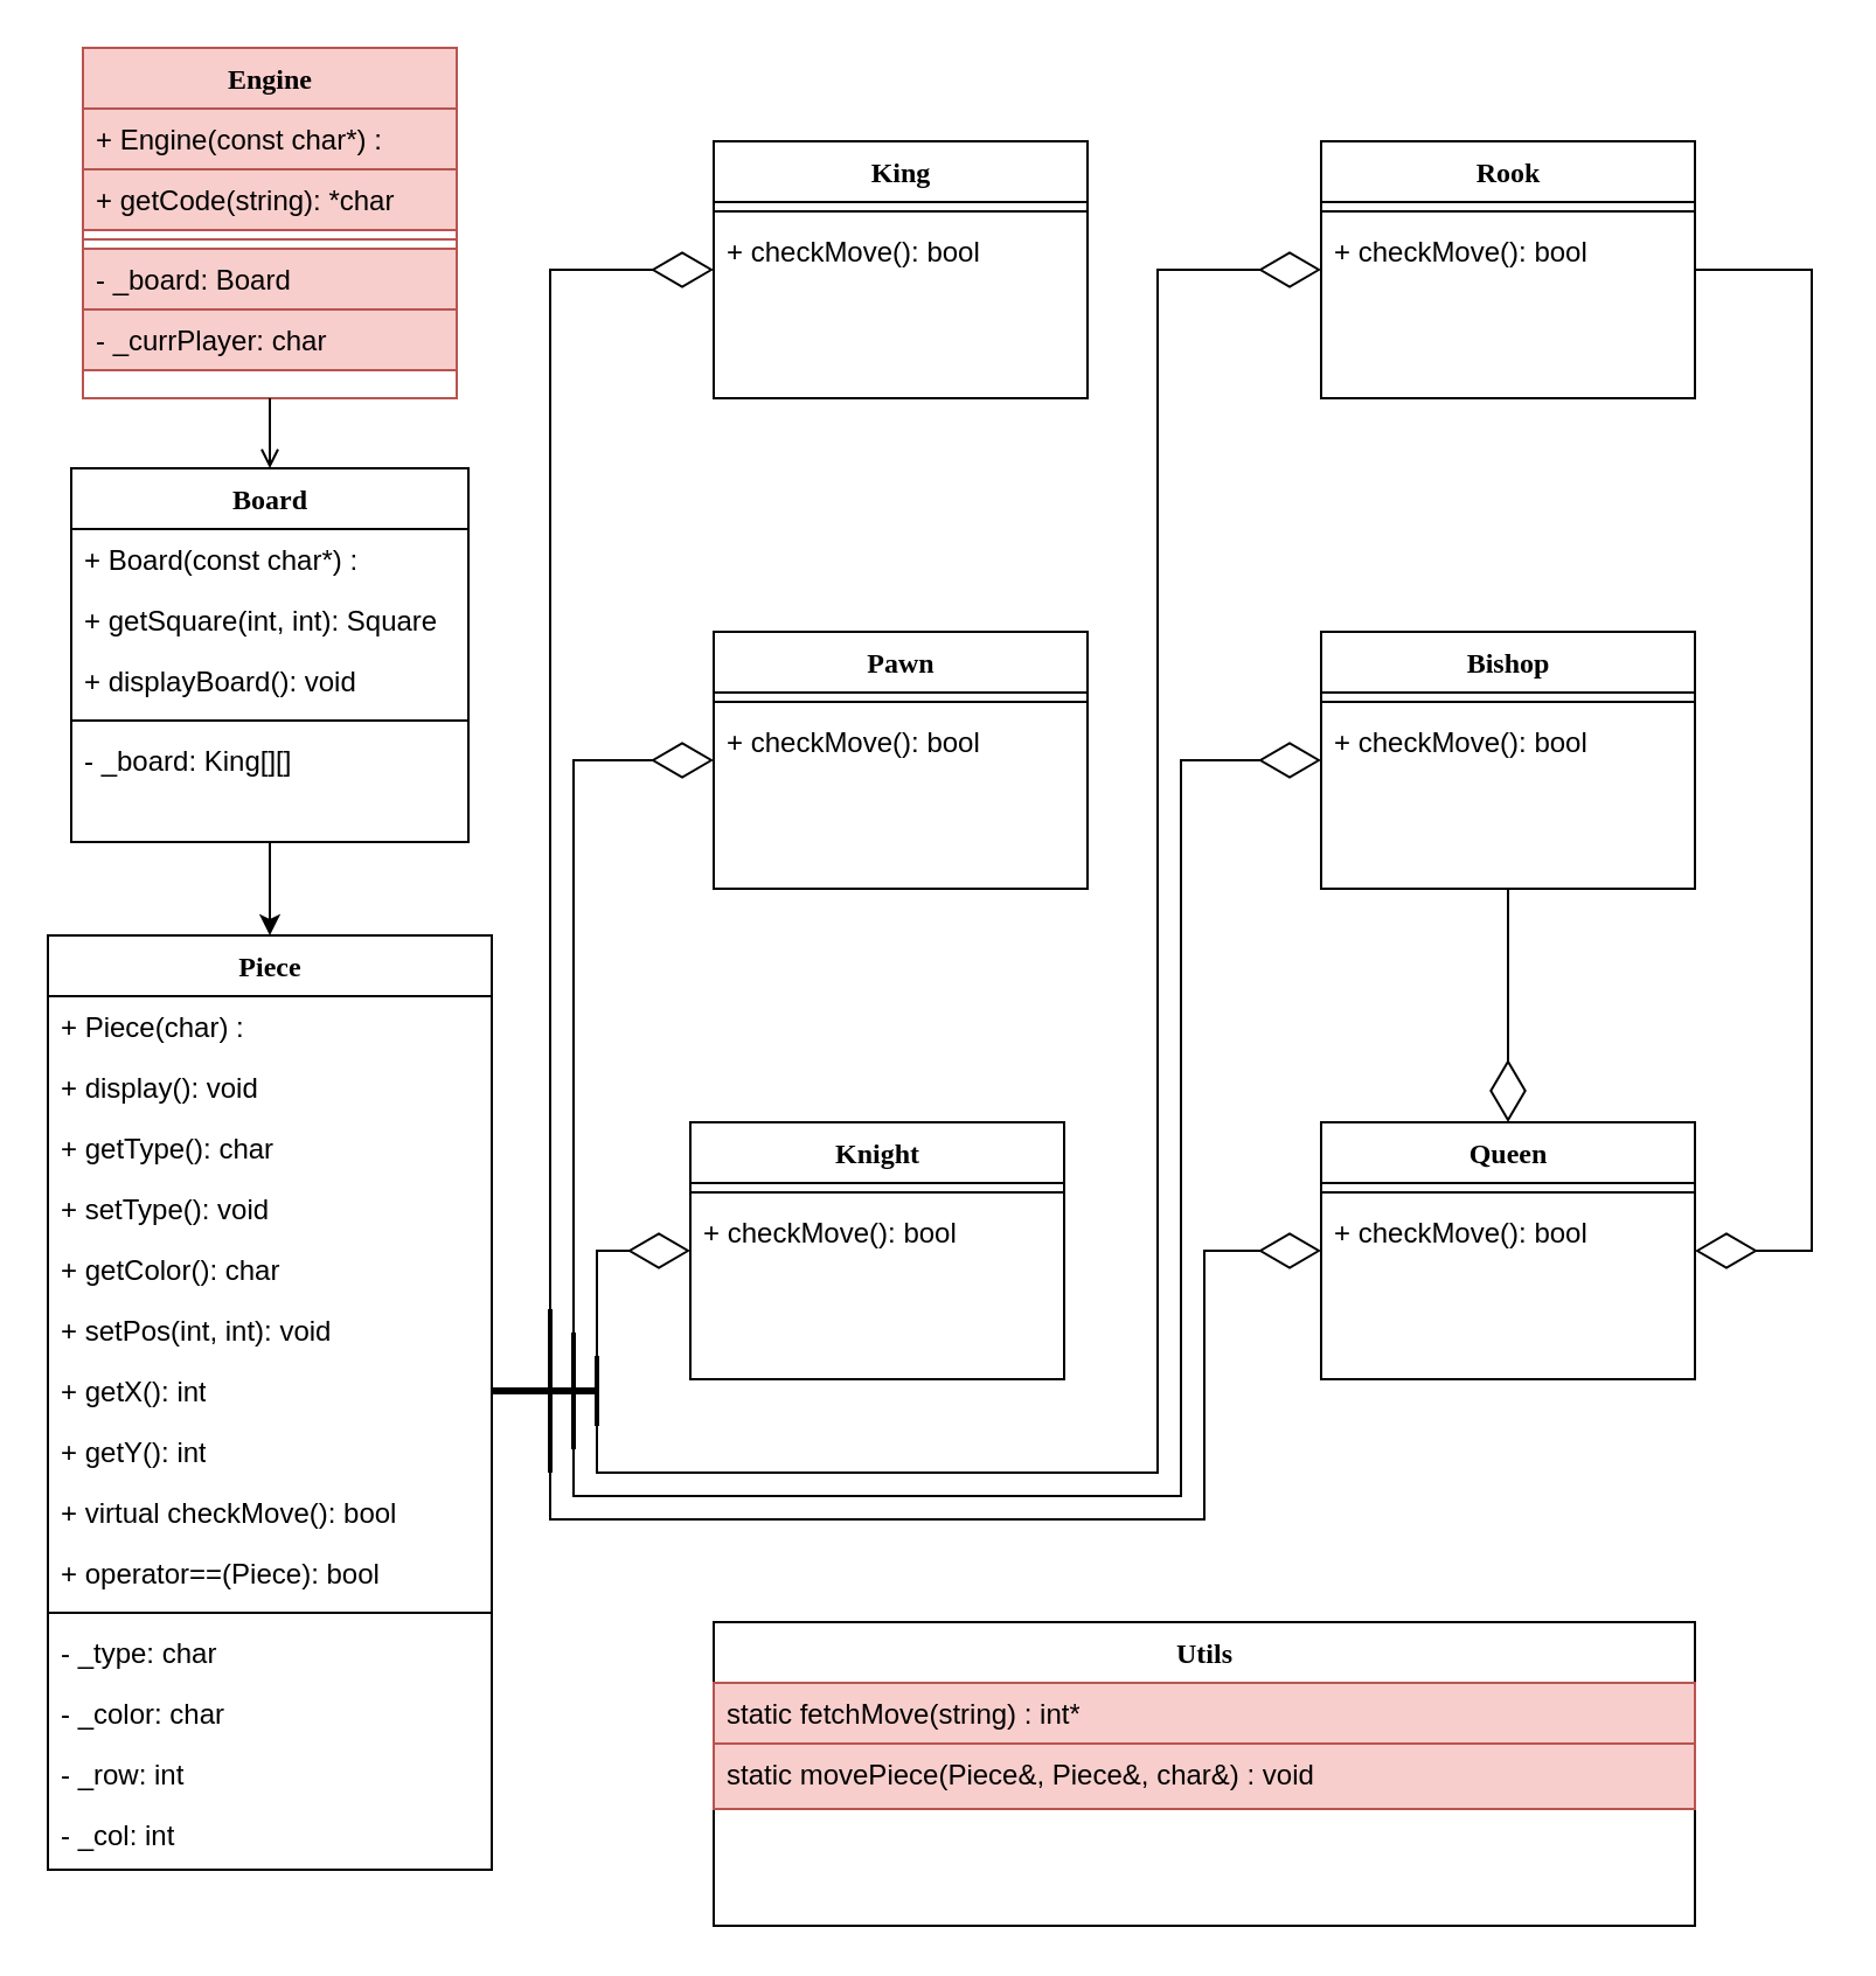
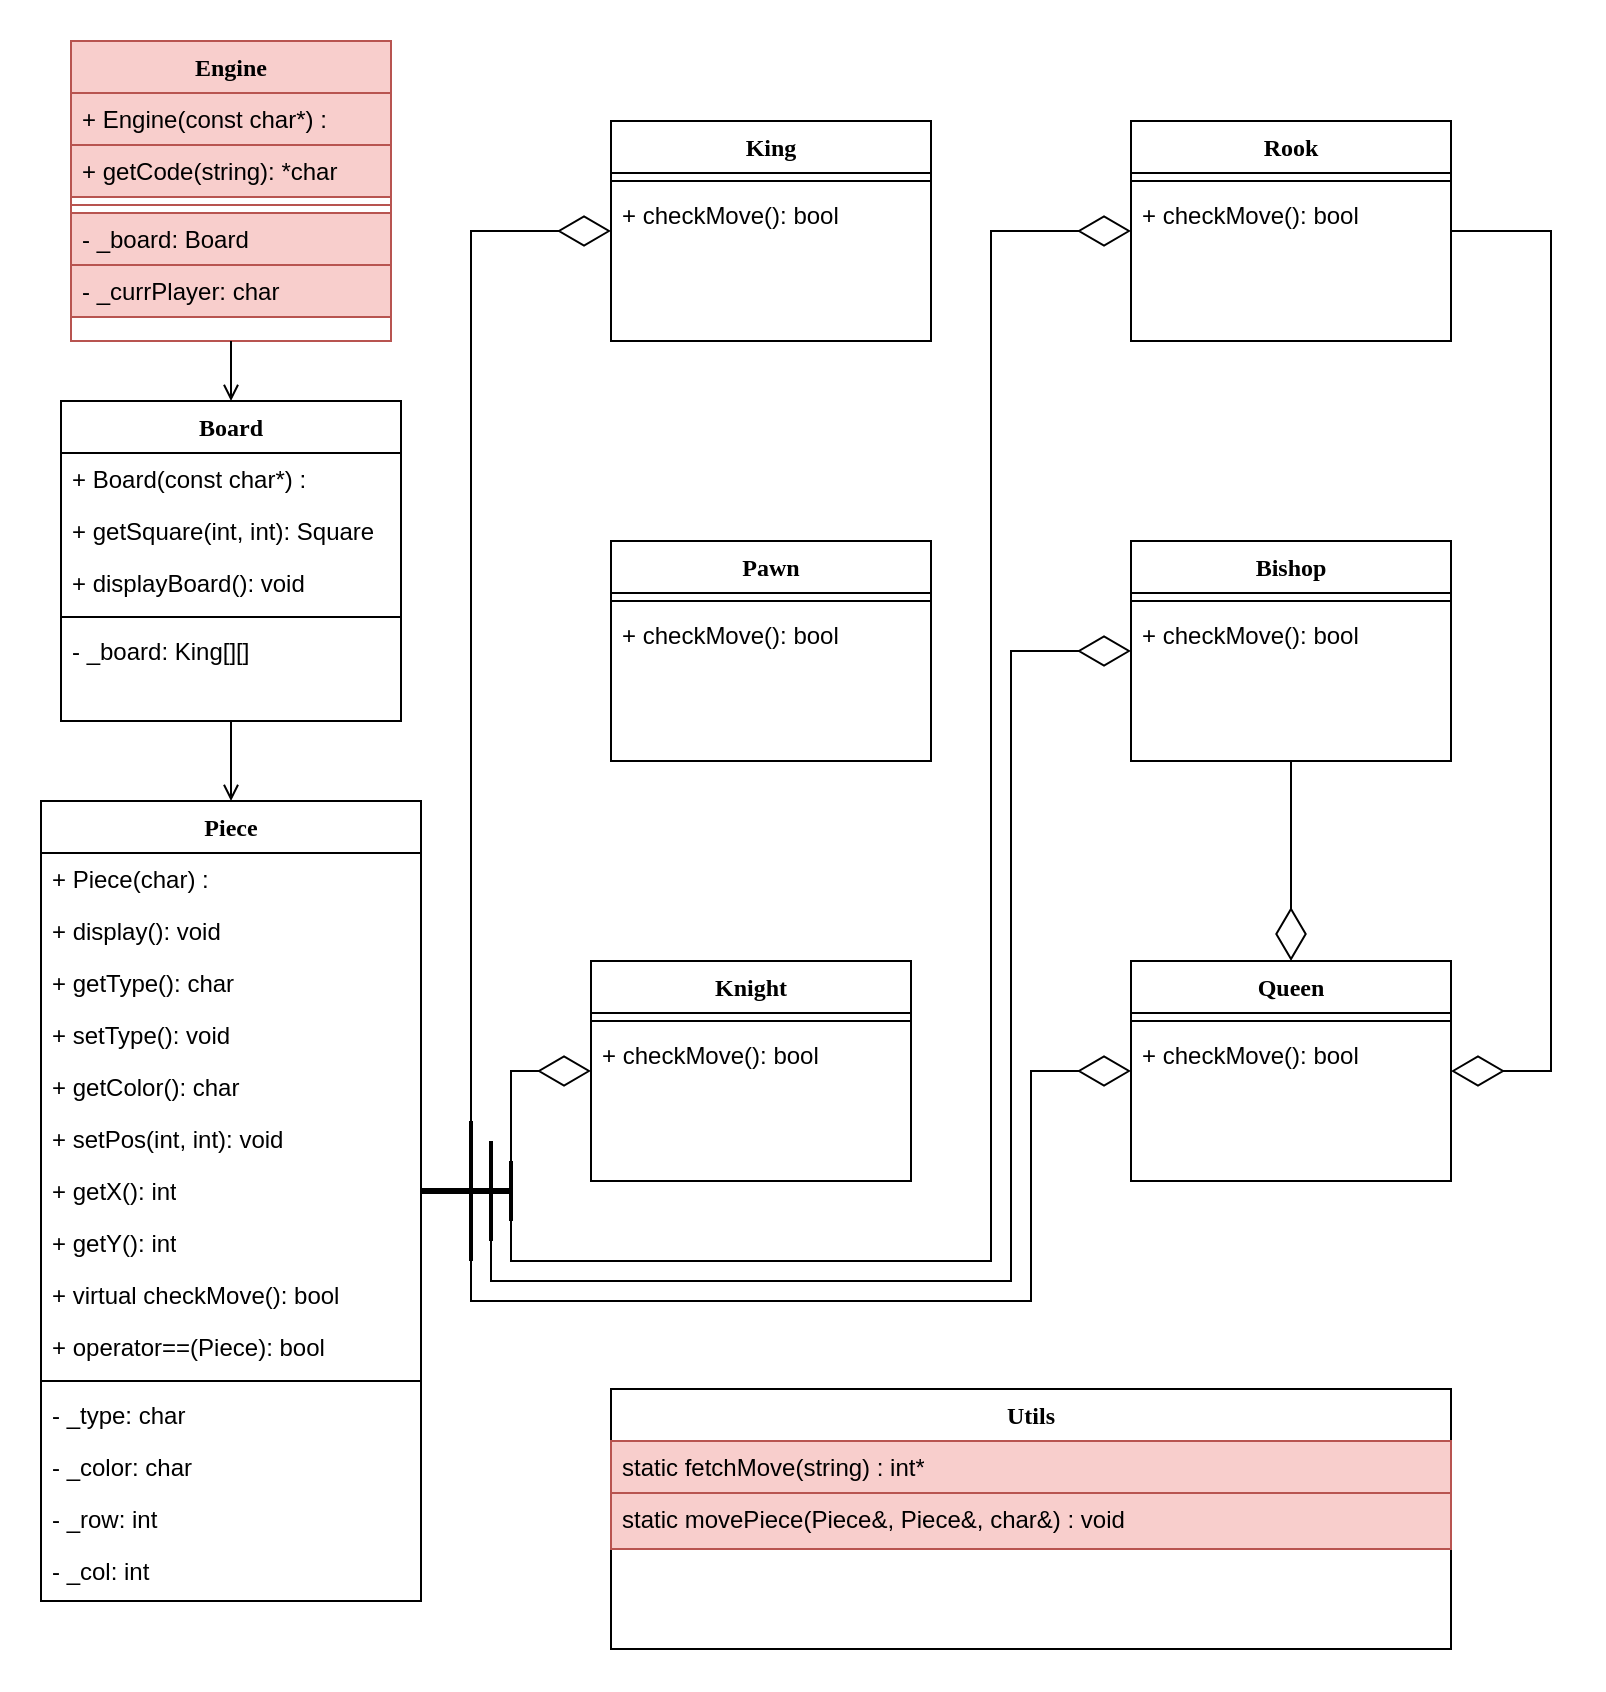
- <mxCell id="35" value="" style="endArrow=classic;html=1;rounded=0;exitX=0.5;exitY=1;exitDx=0;exitDy=0;entryX=0.5;entryY=0;entryDx=0;entryDy=0;" parent="1" source="8" target="14" edge="1"><mxGeometry width="50" height="50" relative="1" as="geometry"><mxPoint x="235" y="420" as="sourcePoint" /><mxPoint x="285" y="370" as="targetPoint" /></mxGeometry></mxCell>
+ <mxCell id="35" value="" style="endArrow=open;html=1;rounded=0;exitX=0.5;exitY=1;exitDx=0;exitDy=0;entryX=0.5;entryY=0;entryDx=0;entryDy=0;" parent="1" source="8" target="14" edge="1"><mxGeometry width="50" height="50" relative="1" as="geometry"><mxPoint x="235" y="420" as="sourcePoint" /><mxPoint x="285" y="370" as="targetPoint" /></mxGeometry></mxCell>
- <mxCell id="52" value="" style="endArrow=diamondThin;endFill=0;endSize=24;html=1;rounded=0;exitX=1;exitY=0.5;exitDx=0;exitDy=0;entryX=0;entryY=0.5;entryDx=0;entryDy=0;" parent="1" source="22" target="39" edge="1"><mxGeometry width="160" relative="1" as="geometry"><mxPoint x="245" y="630" as="sourcePoint" /><mxPoint x="285" y="300" as="targetPoint" /><Array as="points"><mxPoint x="245" y="595" /><mxPoint x="245" y="325" /></Array></mxGeometry></mxCell>
